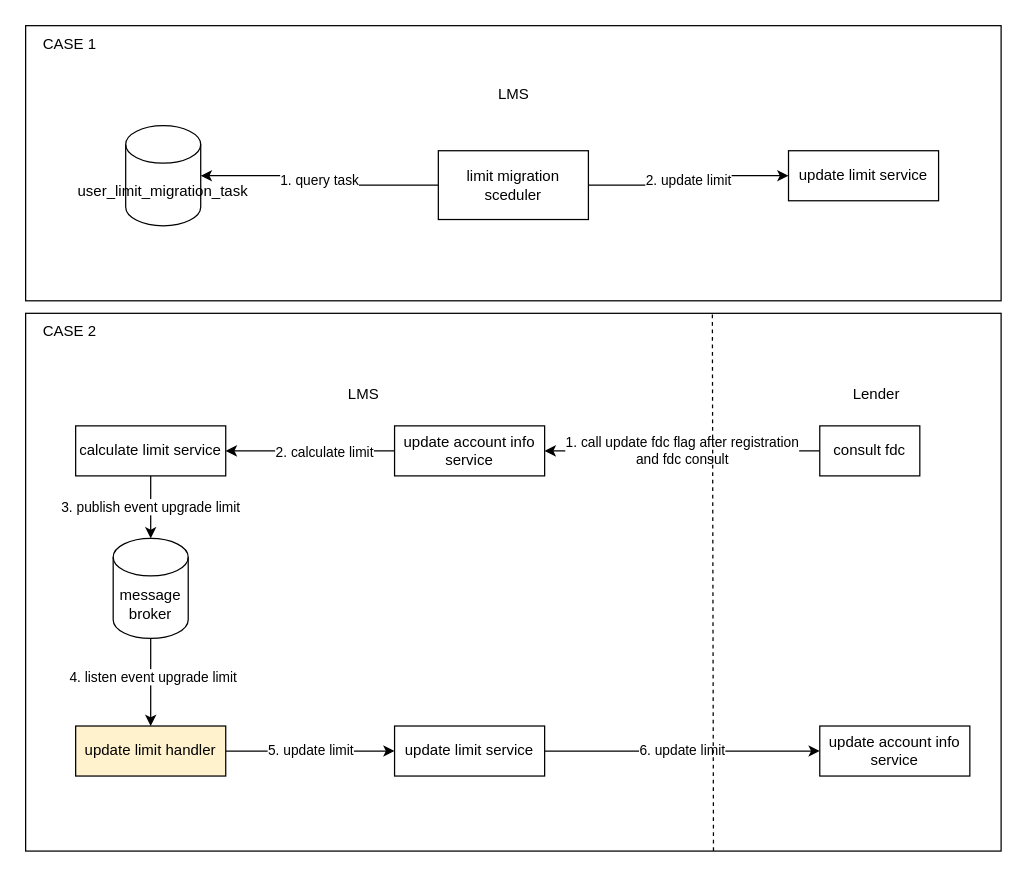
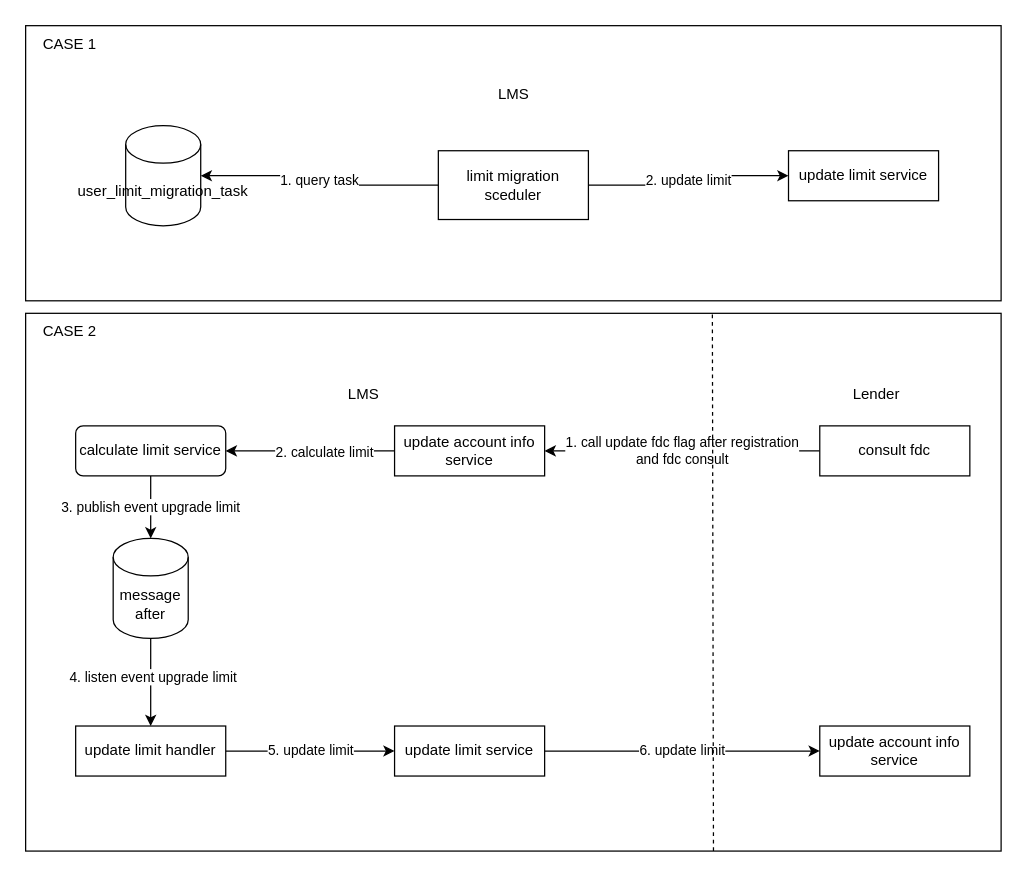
- <mxCell id="12" value="calculate limit service" style="rounded=0;whiteSpace=wrap;html=1;" vertex="1" parent="1"><mxGeometry x="60" y="340" width="120" height="40" as="geometry" /></mxCell>
+ <mxCell id="12" value="calculate limit service" style="whiteSpace=wrap;html=1;rounded=1;" vertex="1" parent="1"><mxGeometry x="60" y="340" width="120" height="40" as="geometry" /></mxCell>
- <mxCell id="17" value="consult fdc" style="rounded=0;whiteSpace=wrap;html=1;" vertex="1" parent="1"><mxGeometry x="655" y="340" width="80" height="40" as="geometry" /></mxCell>
+ <mxCell id="17" value="consult fdc" style="rounded=0;whiteSpace=wrap;html=1;" vertex="1" parent="1"><mxGeometry x="655" y="340" width="120" height="40" as="geometry" /></mxCell>
- <mxCell id="23" value="message broker" style="shape=cylinder3;whiteSpace=wrap;html=1;boundedLbl=1;backgroundOutline=1;size=15;" vertex="1" parent="1"><mxGeometry x="90" y="430" width="60" height="80" as="geometry" /></mxCell>
+ <mxCell id="23" value="message after" style="shape=cylinder3;whiteSpace=wrap;html=1;boundedLbl=1;backgroundOutline=1;size=15;" vertex="1" parent="1"><mxGeometry x="90" y="430" width="60" height="80" as="geometry" /></mxCell>
- <mxCell id="25" value="update limit handler" style="rounded=0;whiteSpace=wrap;html=1;fillColor=#fff2cc;" vertex="1" parent="1"><mxGeometry x="60" y="580" width="120" height="40" as="geometry" /></mxCell>
+ <mxCell id="25" value="update limit handler" style="rounded=0;whiteSpace=wrap;html=1;" vertex="1" parent="1"><mxGeometry x="60" y="580" width="120" height="40" as="geometry" /></mxCell>
